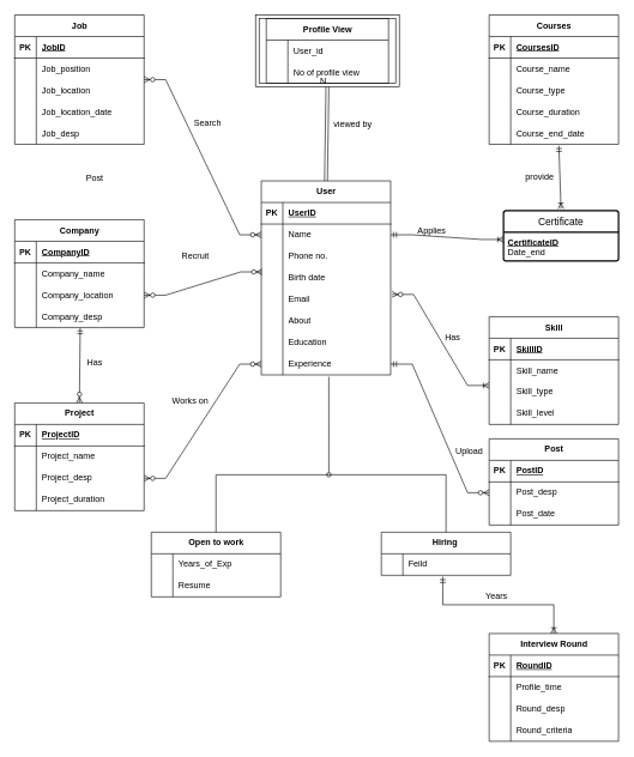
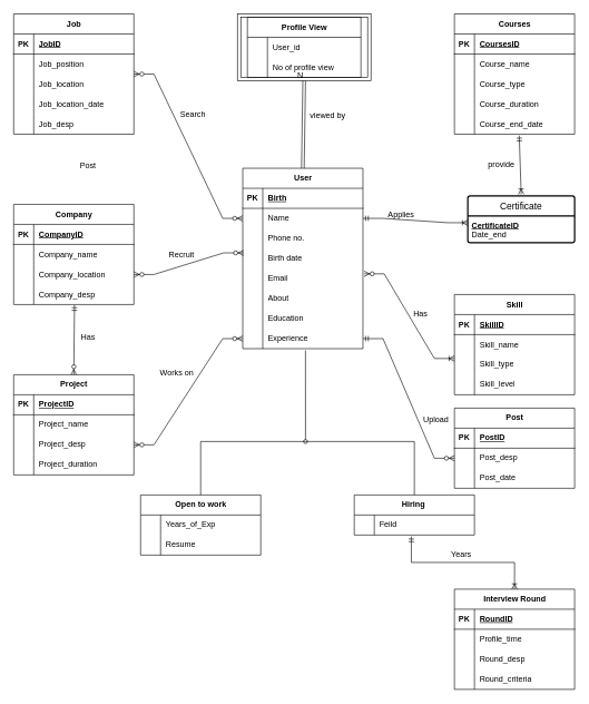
- <mxCell id="5" value="UserID" style="shape=partialRectangle;connectable=0;fillColor=none;top=0;left=0;bottom=0;right=0;align=left;spacingLeft=6;fontStyle=5;overflow=hidden;whiteSpace=wrap;html=1;" vertex="1" parent="3"><mxGeometry x="30" width="150" height="30" as="geometry"><mxRectangle width="150" height="30" as="alternateBounds" /></mxGeometry></mxCell>
+ <mxCell id="5" value="Birth" style="shape=partialRectangle;connectable=0;fillColor=none;top=0;left=0;bottom=0;right=0;align=left;spacingLeft=6;fontStyle=5;overflow=hidden;whiteSpace=wrap;html=1;" vertex="1" parent="3"><mxGeometry x="30" width="150" height="30" as="geometry"><mxRectangle width="150" height="30" as="alternateBounds" /></mxGeometry></mxCell>
- <mxCell id="141" value="Recruit" style="text;html=1;align=center;verticalAlign=middle;resizable=0;points=[];autosize=1;strokeColor=none;fillColor=none;" vertex="1" parent="1"><mxGeometry x="243" y="337.5" width="56" height="35" as="geometry" /></mxCell>
+ <mxCell id="141" value="Recruit" style="text;html=1;align=center;verticalAlign=middle;resizable=0;points=[];autosize=1;strokeColor=none;fillColor=none;" vertex="1" parent="1"><mxGeometry x="243" y="362.5" width="56" height="35" as="geometry" /></mxCell>
